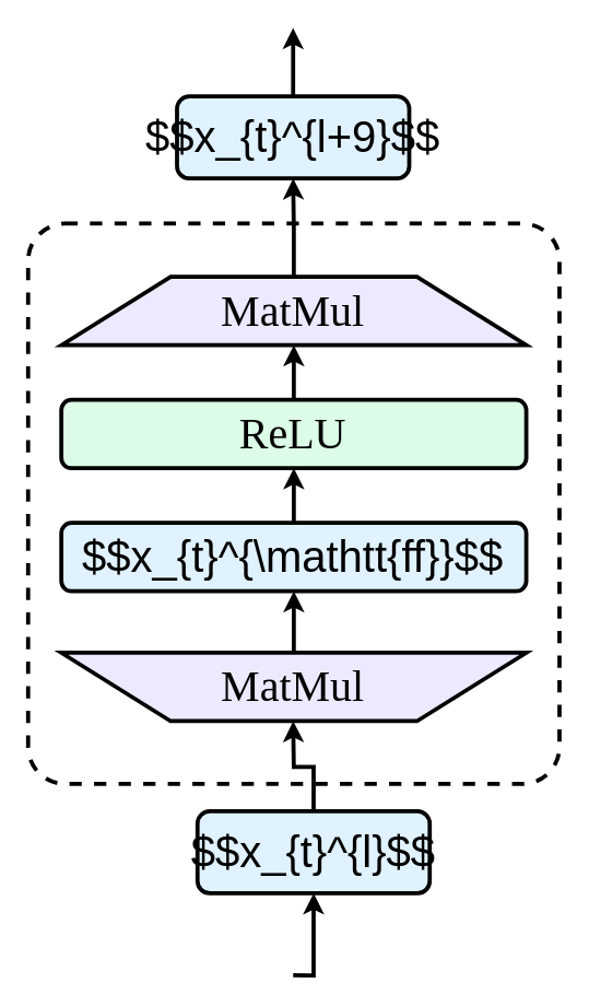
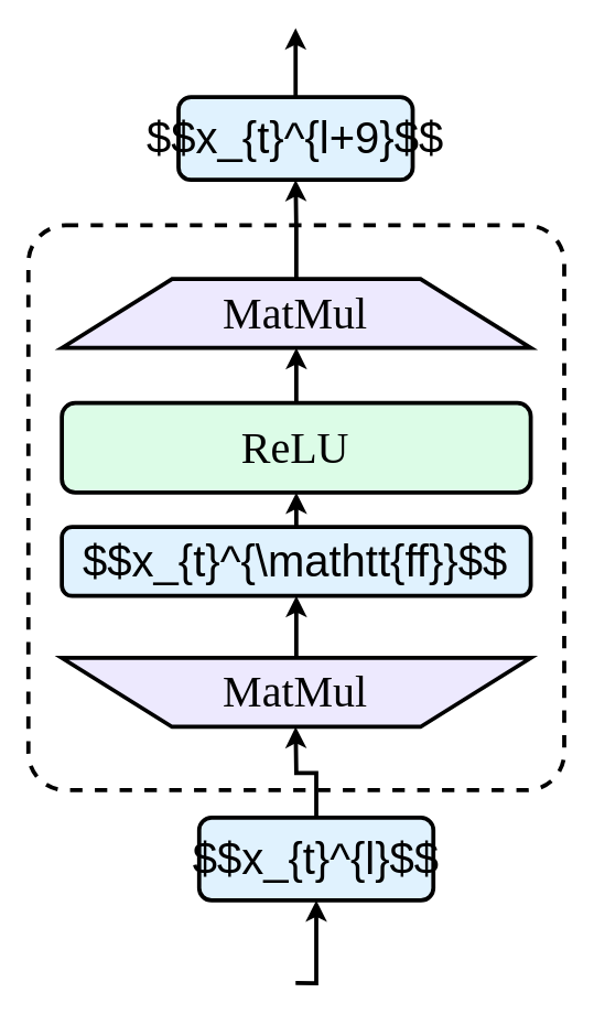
- <mxCell id="11" value="&lt;font&gt;ReLU&lt;/font&gt;" style="rounded=1;whiteSpace=wrap;html=1;strokeWidth=3;fillColor=#dcfce7;fontSize=32;fontFamily=Tahoma;" parent="9" vertex="1"><mxGeometry x="24.312" y="129" width="340.375" height="50" as="geometry" /></mxCell>
+ <mxCell id="11" value="&lt;font&gt;ReLU&lt;/font&gt;" style="rounded=1;whiteSpace=wrap;html=1;strokeWidth=3;fillColor=#dcfce7;fontSize=32;fontFamily=Tahoma;" parent="9" vertex="1"><mxGeometry x="24.312" y="129" width="340.375" height="65" as="geometry" /></mxCell>
